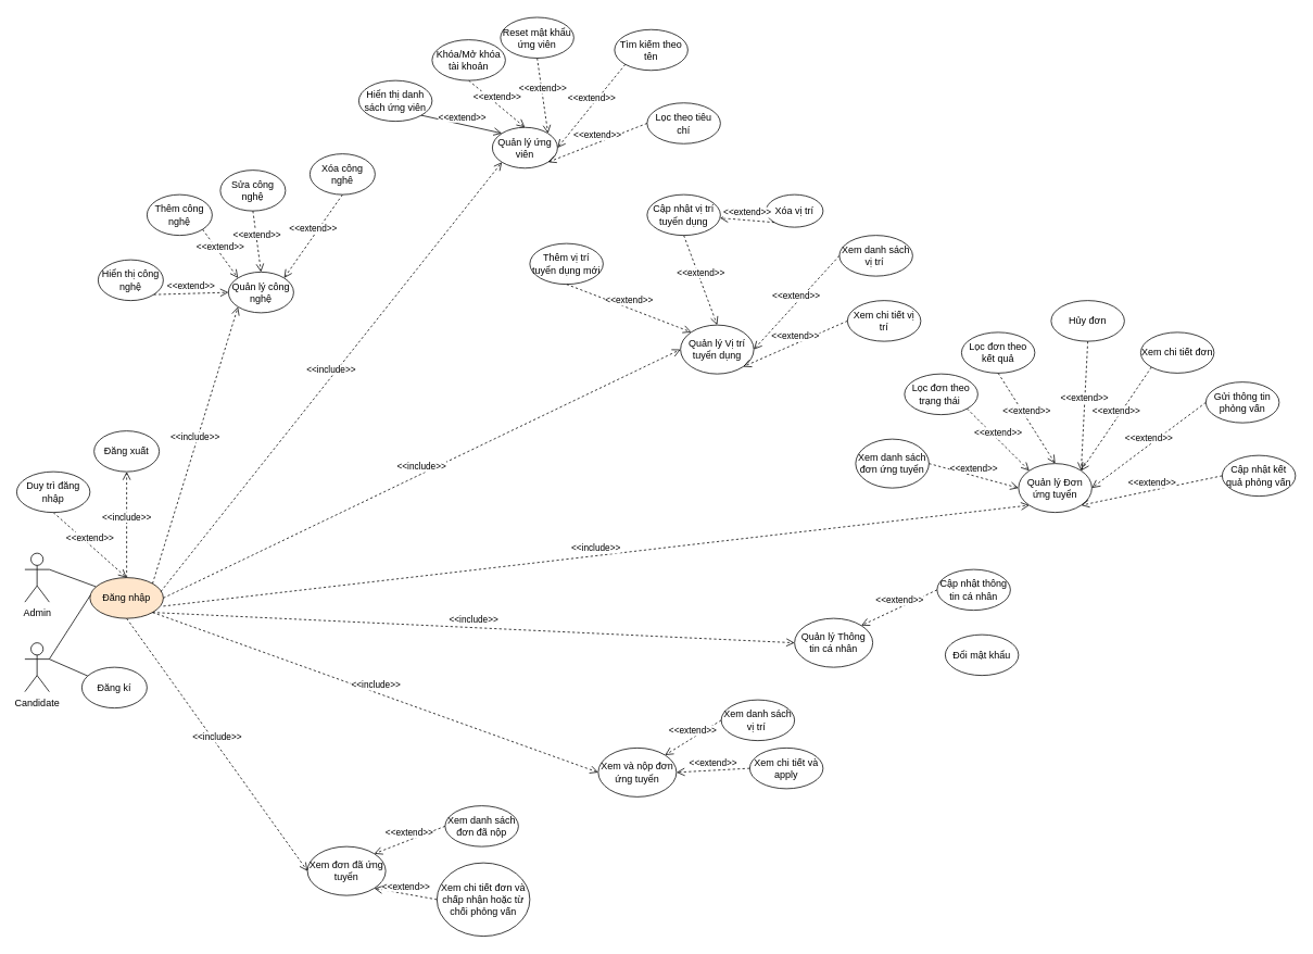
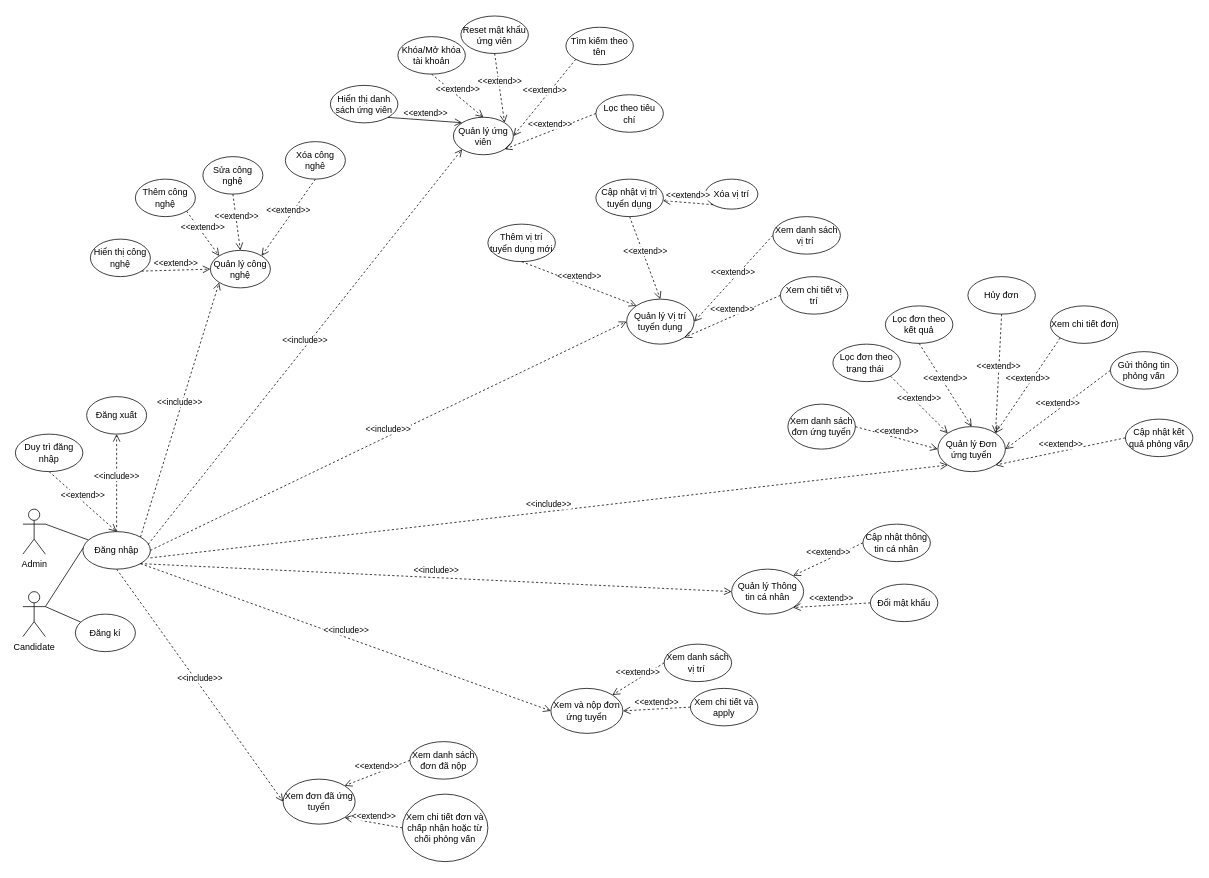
- <mxCell id="25" value="Hiển thị danh sách ứng viên" style="ellipse;whiteSpace=wrap;html=1;" vertex="1" parent="1"><mxGeometry x="440" y="98" width="90" height="50" as="geometry" /></mxCell>
+ <mxCell id="25" value="Hiển thị danh sách ứng viên" style="ellipse;whiteSpace=wrap;html=1;" vertex="1" parent="1"><mxGeometry x="440" y="113" width="90" height="50" as="geometry" /></mxCell>
- <mxCell id="8" value="Đăng nhập" style="ellipse;whiteSpace=wrap;html=1;fillColor=#ffe6cc;" vertex="1" parent="1"><mxGeometry x="110" y="708" width="90" height="50" as="geometry" /></mxCell>
+ <mxCell id="8" value="Đăng nhập" style="ellipse;whiteSpace=wrap;html=1;" vertex="1" parent="1"><mxGeometry x="110" y="708" width="90" height="50" as="geometry" /></mxCell>
+ <mxCell id="68" value="&amp;lt;&amp;lt;extend&amp;gt;&amp;gt;" style="html=1;verticalAlign=bottom;endArrow=open;dashed=1;endSize=8;curved=0;rounded=0;entryX=1;entryY=1;entryDx=0;entryDy=0;exitX=0;exitY=0.5;exitDx=0;exitDy=0;" edge="1" parent="1" source="66" target="63"><mxGeometry relative="1" as="geometry"><mxPoint x="1160" y="733" as="sourcePoint" /><mxPoint x="1067" y="777" as="targetPoint" /></mxGeometry></mxCell>
